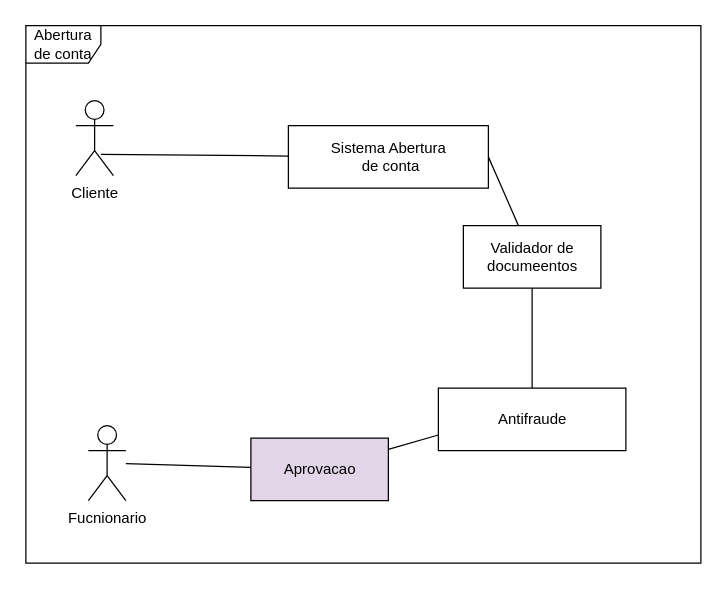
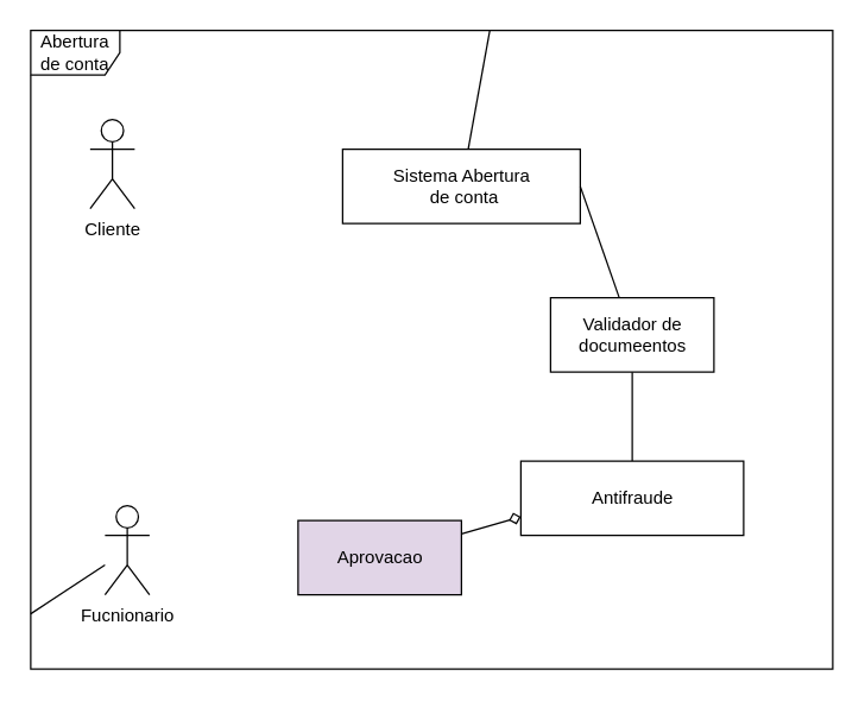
- <mxCell id="6" style="edgeStyle=none;rounded=0;orthogonalLoop=1;jettySize=auto;html=1;entryX=0.667;entryY=0.717;entryDx=0;entryDy=0;entryPerimeter=0;endArrow=none;endFill=0;" edge="1" parent="1" source="7" target="3"><mxGeometry relative="1" as="geometry" /></mxCell>
+ <mxCell id="6" style="edgeStyle=none;rounded=0;orthogonalLoop=1;jettySize=auto;html=1;endArrow=none;endFill=0;" edge="1" parent="1" source="7" target="2"><mxGeometry relative="1" as="geometry" /></mxCell>
- <mxCell id="9" value="Validador de &lt;br&gt;documeentos" style="html=1;" vertex="1" parent="1"><mxGeometry x="370" y="180" width="110" height="50" as="geometry" /></mxCell>
+ <mxCell id="9" value="Validador de &lt;br&gt;documeentos" style="html=1;" vertex="1" parent="1"><mxGeometry x="370" y="200" width="110" height="50" as="geometry" /></mxCell>
- <mxCell id="10" style="edgeStyle=none;rounded=0;orthogonalLoop=1;jettySize=auto;html=1;entryX=0;entryY=0.75;entryDx=0;entryDy=0;endArrow=none;endFill=0;" edge="1" parent="1" source="11" target="13"><mxGeometry relative="1" as="geometry" /></mxCell>
+ <mxCell id="10" style="edgeStyle=none;rounded=0;orthogonalLoop=1;jettySize=auto;html=1;entryX=0;entryY=0.75;entryDx=0;entryDy=0;endArrow=diamond;endFill=0;" edge="1" parent="1" source="11" target="13"><mxGeometry relative="1" as="geometry" /></mxCell>
- <mxCell id="4" style="rounded=0;orthogonalLoop=1;jettySize=auto;html=1;endArrow=none;endFill=0;" edge="1" parent="1" source="5" target="11"><mxGeometry relative="1" as="geometry" /></mxCell>
+ <mxCell id="4" style="rounded=0;orthogonalLoop=1;jettySize=auto;html=1;endArrow=none;endFill=0;" edge="1" parent="1" source="5" target="2"><mxGeometry relative="1" as="geometry" /></mxCell>
